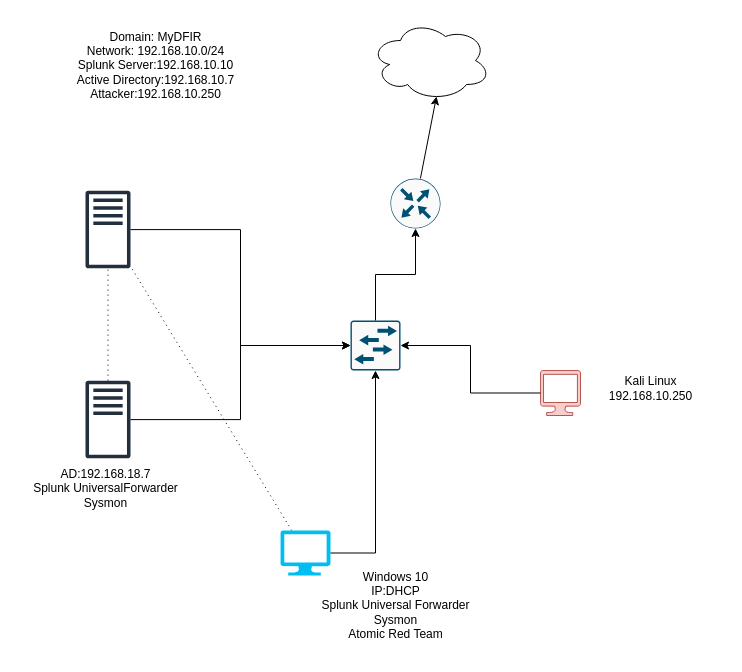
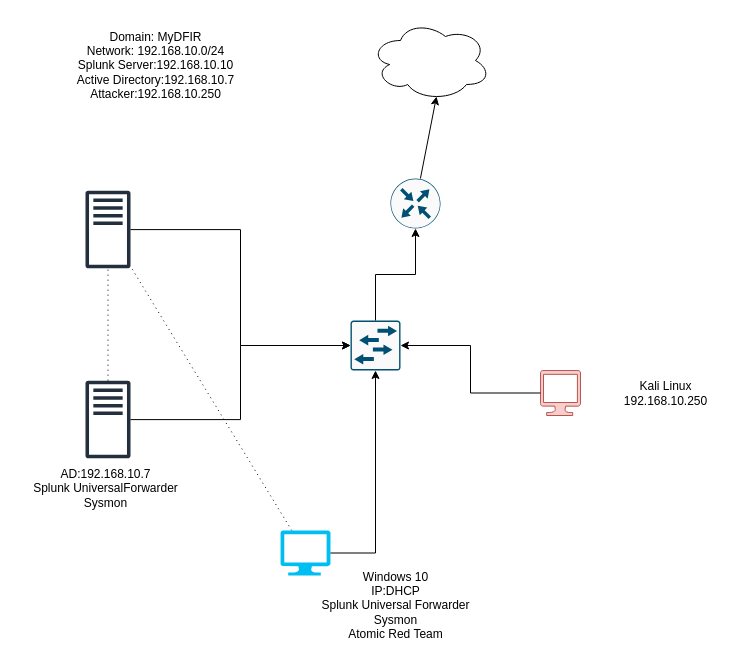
- <mxCell id="20" value="Kali Linux&lt;div&gt;192.168.10.250&lt;/div&gt;" style="text;html=1;align=center;verticalAlign=middle;resizable=0;points=[];autosize=1;strokeColor=none;fillColor=none;" vertex="1" parent="1"><mxGeometry x="595" y="367.5" width="110" height="40" as="geometry" /></mxCell>
+ <mxCell id="20" value="Kali Linux&lt;div&gt;192.168.10.250&lt;/div&gt;" style="text;html=1;align=center;verticalAlign=middle;resizable=0;points=[];autosize=1;strokeColor=none;fillColor=none;" vertex="1" parent="1"><mxGeometry x="610" y="372.5" width="110" height="40" as="geometry" /></mxCell>
- <mxCell id="18" value="AD:192.168.18.7&lt;div&gt;Splunk UniversalForwarder&lt;/div&gt;&lt;div&gt;Sysmon&lt;/div&gt;" style="text;html=1;align=center;verticalAlign=middle;resizable=0;points=[];autosize=1;strokeColor=none;fillColor=none;" vertex="1" parent="1"><mxGeometry x="20" y="458" width="170" height="60" as="geometry" /></mxCell>
+ <mxCell id="18" value="AD:192.168.10.7&lt;div&gt;Splunk UniversalForwarder&lt;/div&gt;&lt;div&gt;Sysmon&lt;/div&gt;" style="text;html=1;align=center;verticalAlign=middle;resizable=0;points=[];autosize=1;strokeColor=none;fillColor=none;" vertex="1" parent="1"><mxGeometry x="20" y="458" width="170" height="60" as="geometry" /></mxCell>
